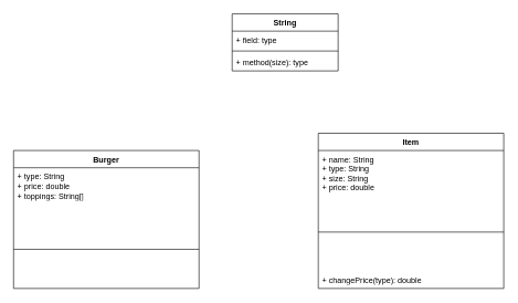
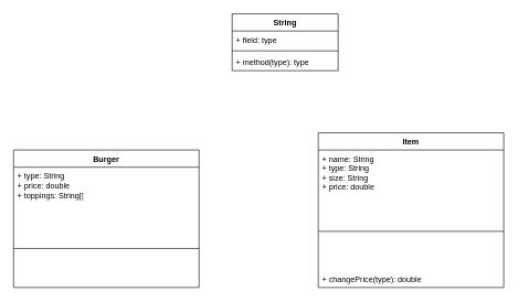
- <mxCell id="5" value="+ method(size): type" style="text;strokeColor=none;fillColor=none;align=left;verticalAlign=top;spacingLeft=4;spacingRight=4;overflow=hidden;rotatable=0;points=[[0,0.5],[1,0.5]];portConstraint=eastwest;whiteSpace=wrap;html=1;" vertex="1" parent="2"><mxGeometry y="60" width="160" height="26" as="geometry" /></mxCell>
+ <mxCell id="5" value="+ method(type): type" style="text;strokeColor=none;fillColor=none;align=left;verticalAlign=top;spacingLeft=4;spacingRight=4;overflow=hidden;rotatable=0;points=[[0,0.5],[1,0.5]];portConstraint=eastwest;whiteSpace=wrap;html=1;" vertex="1" parent="2"><mxGeometry y="60" width="160" height="26" as="geometry" /></mxCell>
